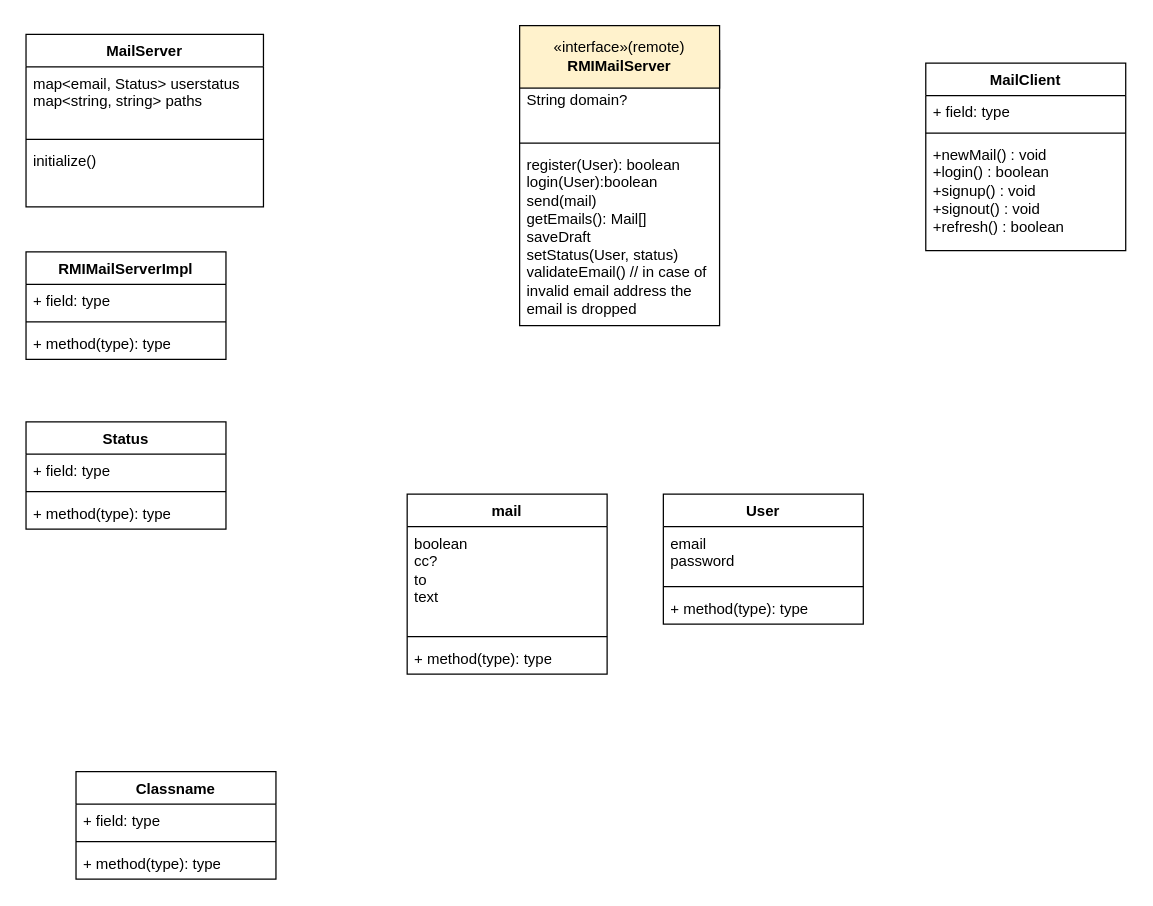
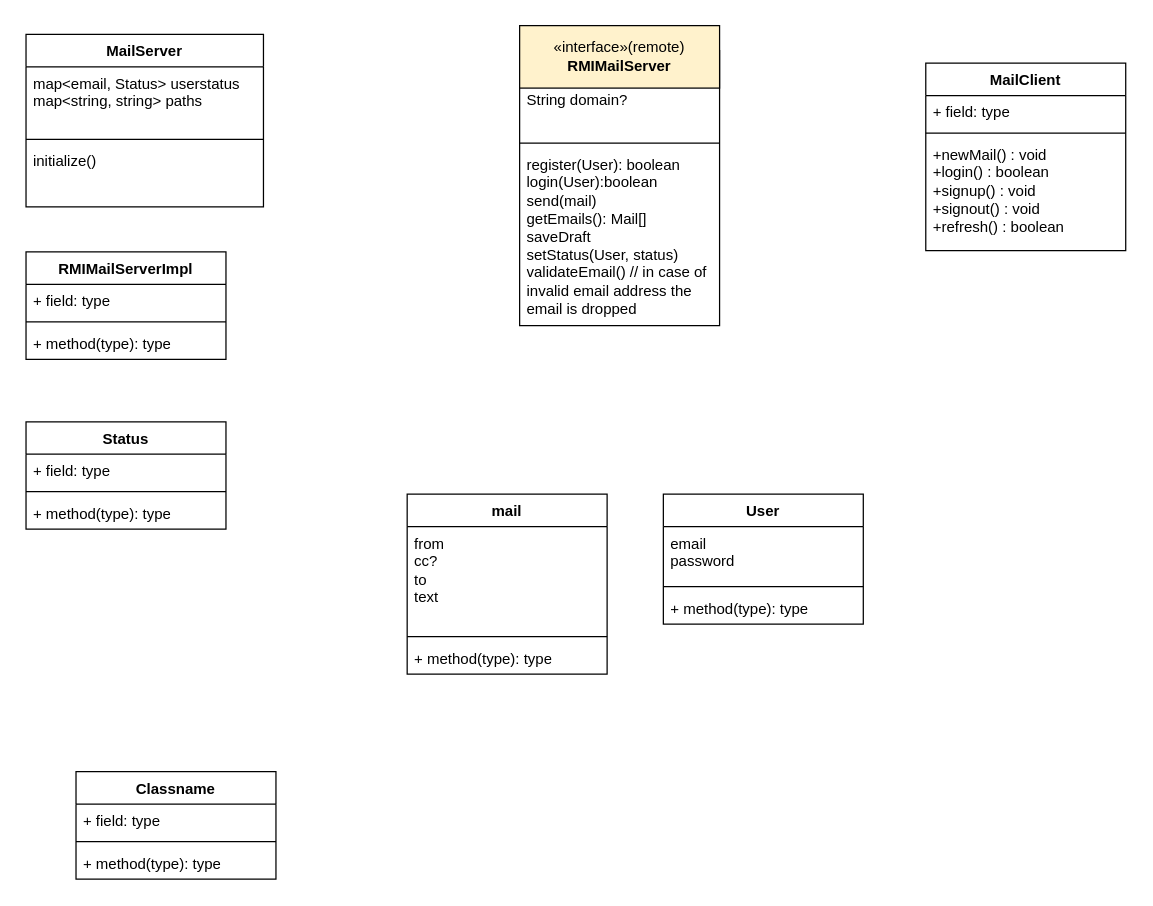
- <mxCell id="7" value="boolean&lt;div&gt;cc?&lt;/div&gt;&lt;div&gt;to&lt;/div&gt;&lt;div&gt;text&lt;/div&gt;" style="text;strokeColor=none;fillColor=none;align=left;verticalAlign=top;spacingLeft=4;spacingRight=4;overflow=hidden;rotatable=0;points=[[0,0.5],[1,0.5]];portConstraint=eastwest;whiteSpace=wrap;html=1;" parent="6" vertex="1"><mxGeometry y="26" width="160" height="84" as="geometry" /></mxCell>
+ <mxCell id="7" value="from&lt;div&gt;cc?&lt;/div&gt;&lt;div&gt;to&lt;/div&gt;&lt;div&gt;text&lt;/div&gt;" style="text;strokeColor=none;fillColor=none;align=left;verticalAlign=top;spacingLeft=4;spacingRight=4;overflow=hidden;rotatable=0;points=[[0,0.5],[1,0.5]];portConstraint=eastwest;whiteSpace=wrap;html=1;" parent="6" vertex="1"><mxGeometry y="26" width="160" height="84" as="geometry" /></mxCell>
